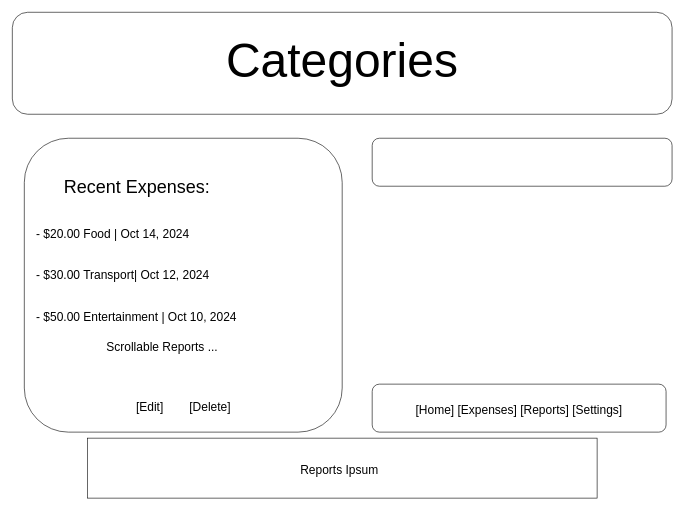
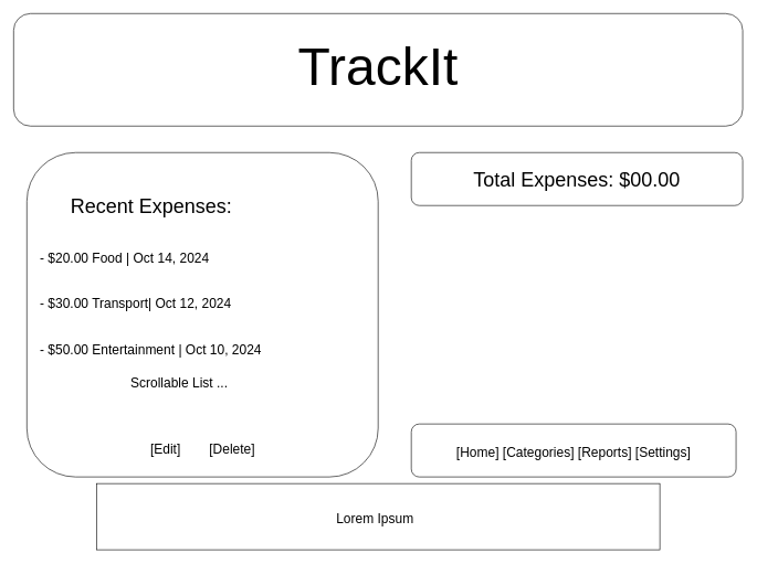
- <mxCell id="7" value="&lt;font style=&quot;font-size: 80px;&quot;&gt;Categories&lt;/font&gt;" style="text;strokeColor=none;align=center;fillColor=none;html=1;verticalAlign=middle;whiteSpace=wrap;rounded=0;" vertex="1" parent="1"><mxGeometry x="30" y="70" width="1080" height="60" as="geometry" /></mxCell>
+ <mxCell id="7" value="&lt;font style=&quot;font-size: 80px;&quot;&gt;TrackIt&lt;/font&gt;" style="text;strokeColor=none;align=center;fillColor=none;html=1;verticalAlign=middle;whiteSpace=wrap;rounded=0;" vertex="1" parent="1"><mxGeometry x="30" y="70" width="1080" height="60" as="geometry" /></mxCell>
+ <mxCell id="8" value="&lt;font style=&quot;font-size: 30px;&quot;&gt;Total Expenses: $00.00&lt;/font&gt;" style="text;strokeColor=none;align=center;fillColor=none;html=1;verticalAlign=middle;whiteSpace=wrap;rounded=0;fontSize=30;" vertex="1" parent="1"><mxGeometry x="630" y="240" width="480" height="60" as="geometry" /></mxCell>
- <mxCell id="16" value="&lt;span style=&quot;font-size: 20px;&quot;&gt;Scrollable Reports ...&lt;/span&gt;" style="text;strokeColor=none;align=center;fillColor=none;html=1;verticalAlign=middle;whiteSpace=wrap;rounded=0;fontSize=30;" vertex="1" parent="1"><mxGeometry x="130" y="540" width="280" height="70" as="geometry" /></mxCell>
+ <mxCell id="16" value="&lt;span style=&quot;font-size: 20px;&quot;&gt;Scrollable List ...&lt;/span&gt;" style="text;strokeColor=none;align=center;fillColor=none;html=1;verticalAlign=middle;whiteSpace=wrap;rounded=0;fontSize=30;" vertex="1" parent="1"><mxGeometry x="130" y="540" width="280" height="70" as="geometry" /></mxCell>
- <mxCell id="14" value="&lt;span style=&quot;font-size: 20px;&quot;&gt;[Home] [Expenses]&amp;nbsp;&lt;/span&gt;&lt;span style=&quot;font-size: 20px;&quot;&gt;[Reports]&amp;nbsp;&lt;/span&gt;&lt;span style=&quot;font-size: 20px;&quot;&gt;[Settings]&lt;/span&gt;" style="text;strokeColor=none;align=center;fillColor=none;html=1;verticalAlign=middle;whiteSpace=wrap;rounded=0;fontSize=30;" vertex="1" parent="1"><mxGeometry x="630" y="645" width="470" height="70" as="geometry" /></mxCell>
+ <mxCell id="14" value="&lt;span style=&quot;font-size: 20px;&quot;&gt;[Home] [Categories]&amp;nbsp;&lt;/span&gt;&lt;span style=&quot;font-size: 20px;&quot;&gt;[Reports]&amp;nbsp;&lt;/span&gt;&lt;span style=&quot;font-size: 20px;&quot;&gt;[Settings]&lt;/span&gt;" style="text;strokeColor=none;align=center;fillColor=none;html=1;verticalAlign=middle;whiteSpace=wrap;rounded=0;fontSize=30;" vertex="1" parent="1"><mxGeometry x="630" y="645" width="470" height="70" as="geometry" /></mxCell>
- <mxCell id="15" value="&lt;span style=&quot;font-size: 20px;&quot;&gt;Reports Ipsum&lt;/span&gt;" style="text;strokeColor=none;align=center;fillColor=none;html=1;verticalAlign=middle;whiteSpace=wrap;rounded=0;fontSize=30;" vertex="1" parent="1"><mxGeometry x="317.5" y="745" width="495" height="70" as="geometry" /></mxCell>
+ <mxCell id="15" value="&lt;span style=&quot;font-size: 20px;&quot;&gt;Lorem Ipsum&lt;/span&gt;" style="text;strokeColor=none;align=center;fillColor=none;html=1;verticalAlign=middle;whiteSpace=wrap;rounded=0;fontSize=30;" vertex="1" parent="1"><mxGeometry x="317.5" y="745" width="495" height="70" as="geometry" /></mxCell>
